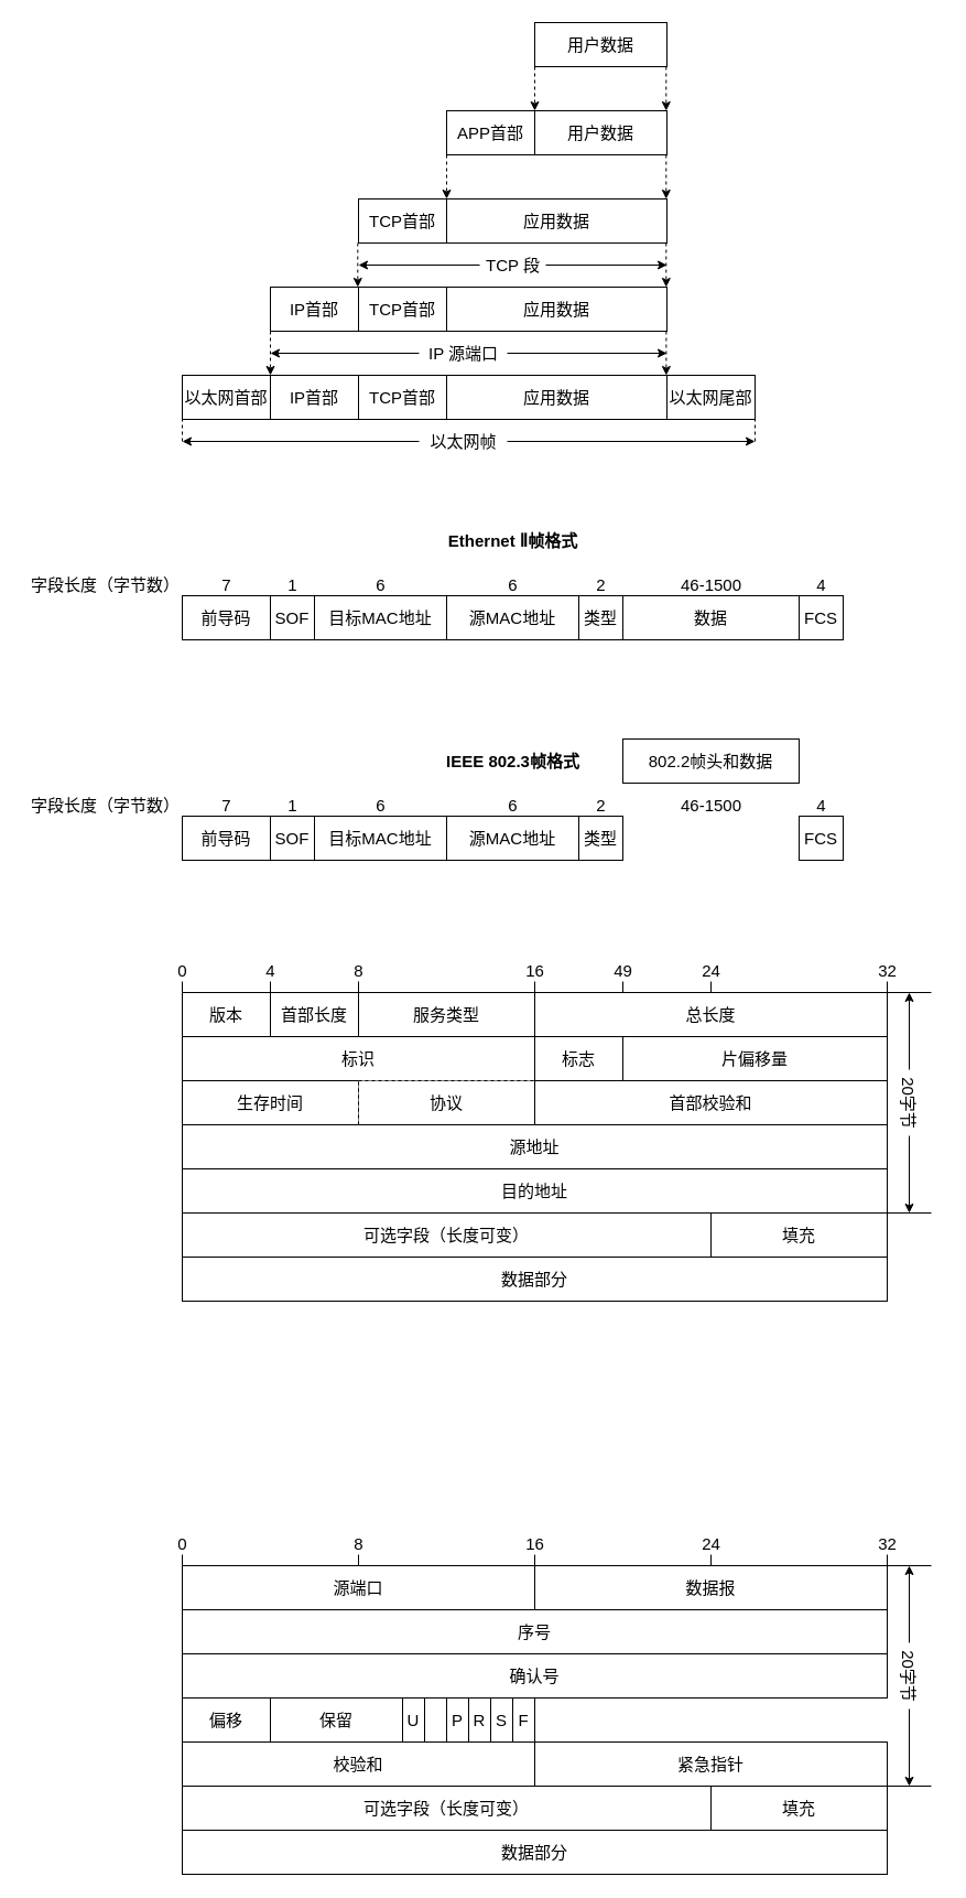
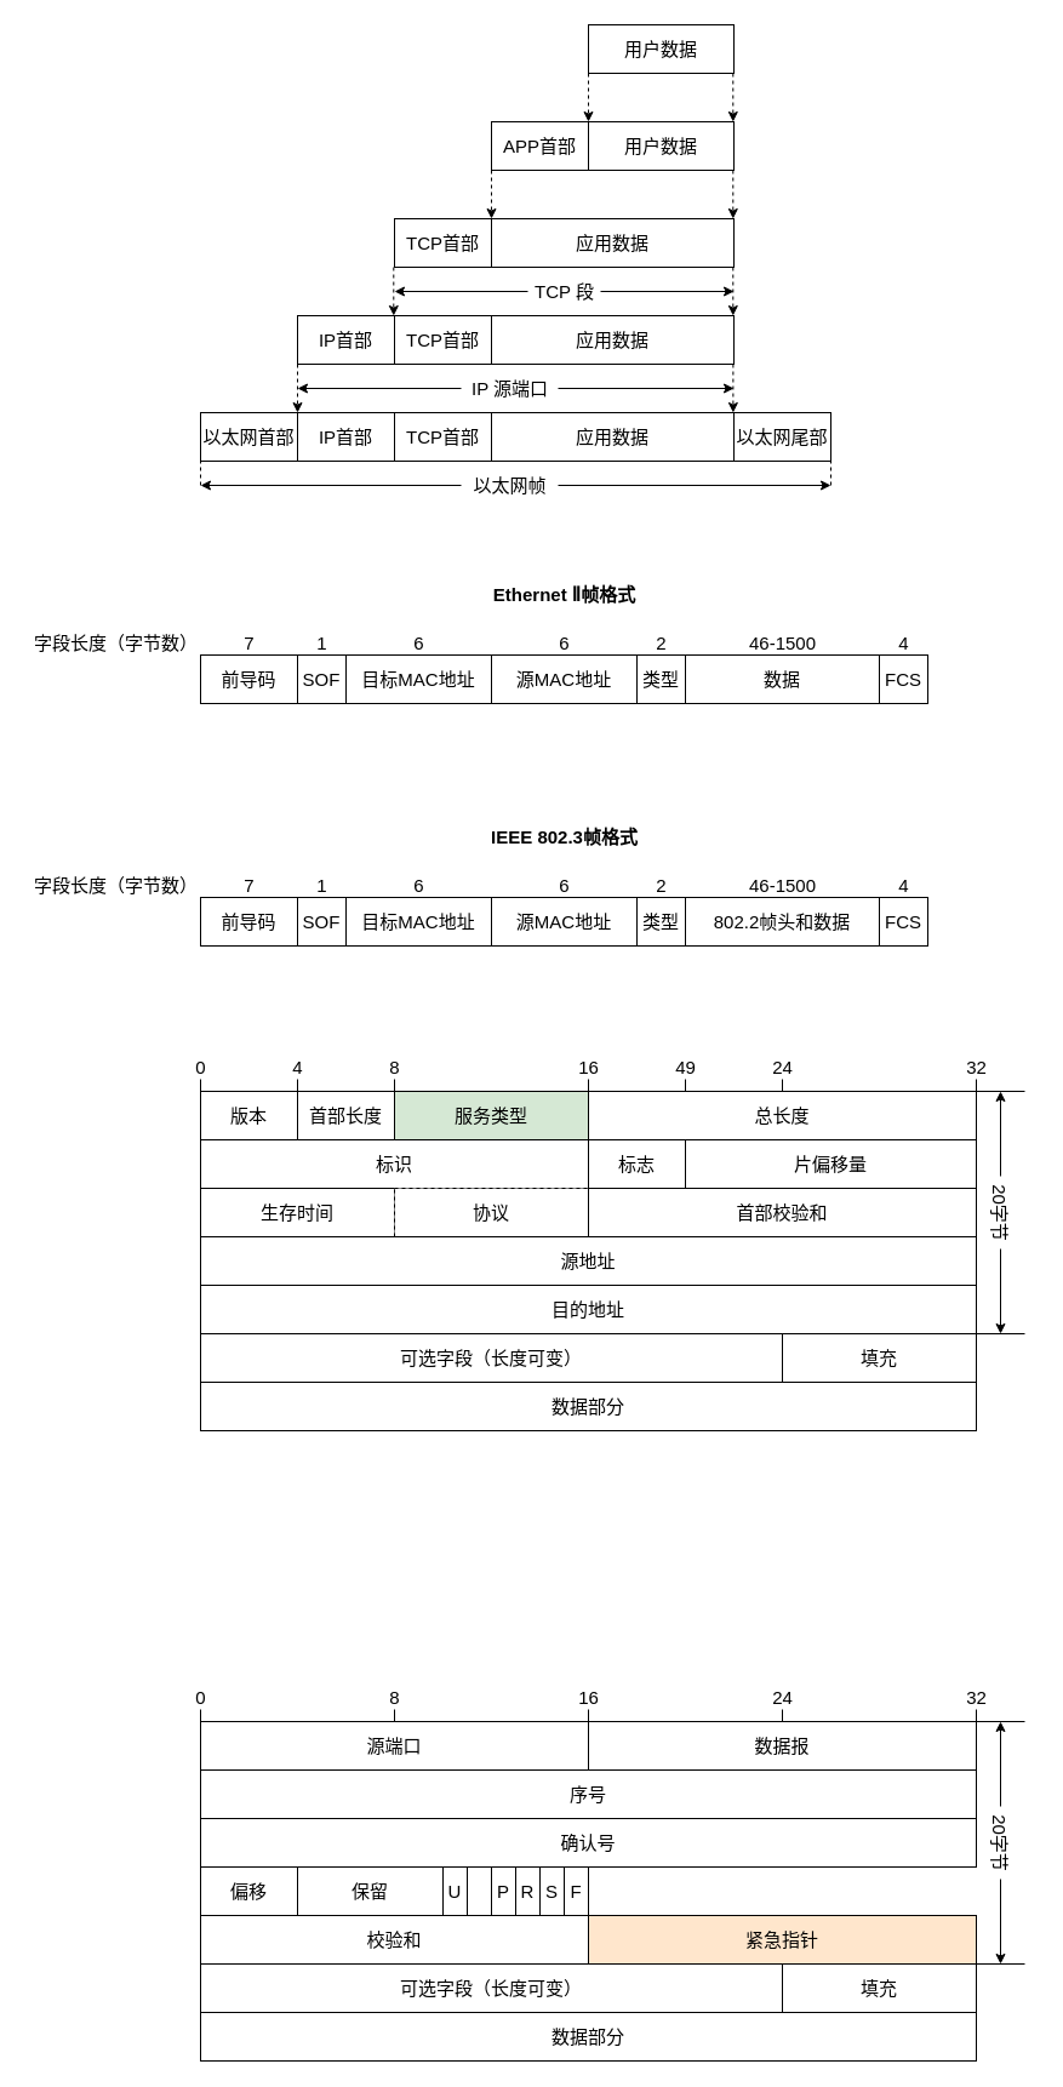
- <mxCell id="46" value="802.2帧头和数据" style="rounded=0;whiteSpace=wrap;html=1;fontSize=15;" parent="1" vertex="1"><mxGeometry x="565" y="670" width="160" height="40" as="geometry" /></mxCell>
+ <mxCell id="46" value="802.2帧头和数据" style="rounded=0;whiteSpace=wrap;html=1;fontSize=15;" parent="1" vertex="1"><mxGeometry x="565" y="740" width="160" height="40" as="geometry" /></mxCell>
- <mxCell id="68" value="服务类型" style="rounded=0;whiteSpace=wrap;html=1;fontSize=15;" parent="1" vertex="1"><mxGeometry x="325" y="900" width="160" height="40" as="geometry" /></mxCell>
+ <mxCell id="68" value="服务类型" style="rounded=0;whiteSpace=wrap;html=1;fontSize=15;fillColor=#d5e8d4;" parent="1" vertex="1"><mxGeometry x="325" y="900" width="160" height="40" as="geometry" /></mxCell>
- <mxCell id="130" value="紧急指针" style="rounded=0;whiteSpace=wrap;html=1;fontSize=15;" vertex="1" parent="1"><mxGeometry x="485" y="1580" width="320" height="40" as="geometry" /></mxCell>
+ <mxCell id="130" value="紧急指针" style="rounded=0;whiteSpace=wrap;html=1;fontSize=15;fillColor=#ffe6cc;" vertex="1" parent="1"><mxGeometry x="485" y="1580" width="320" height="40" as="geometry" /></mxCell>
